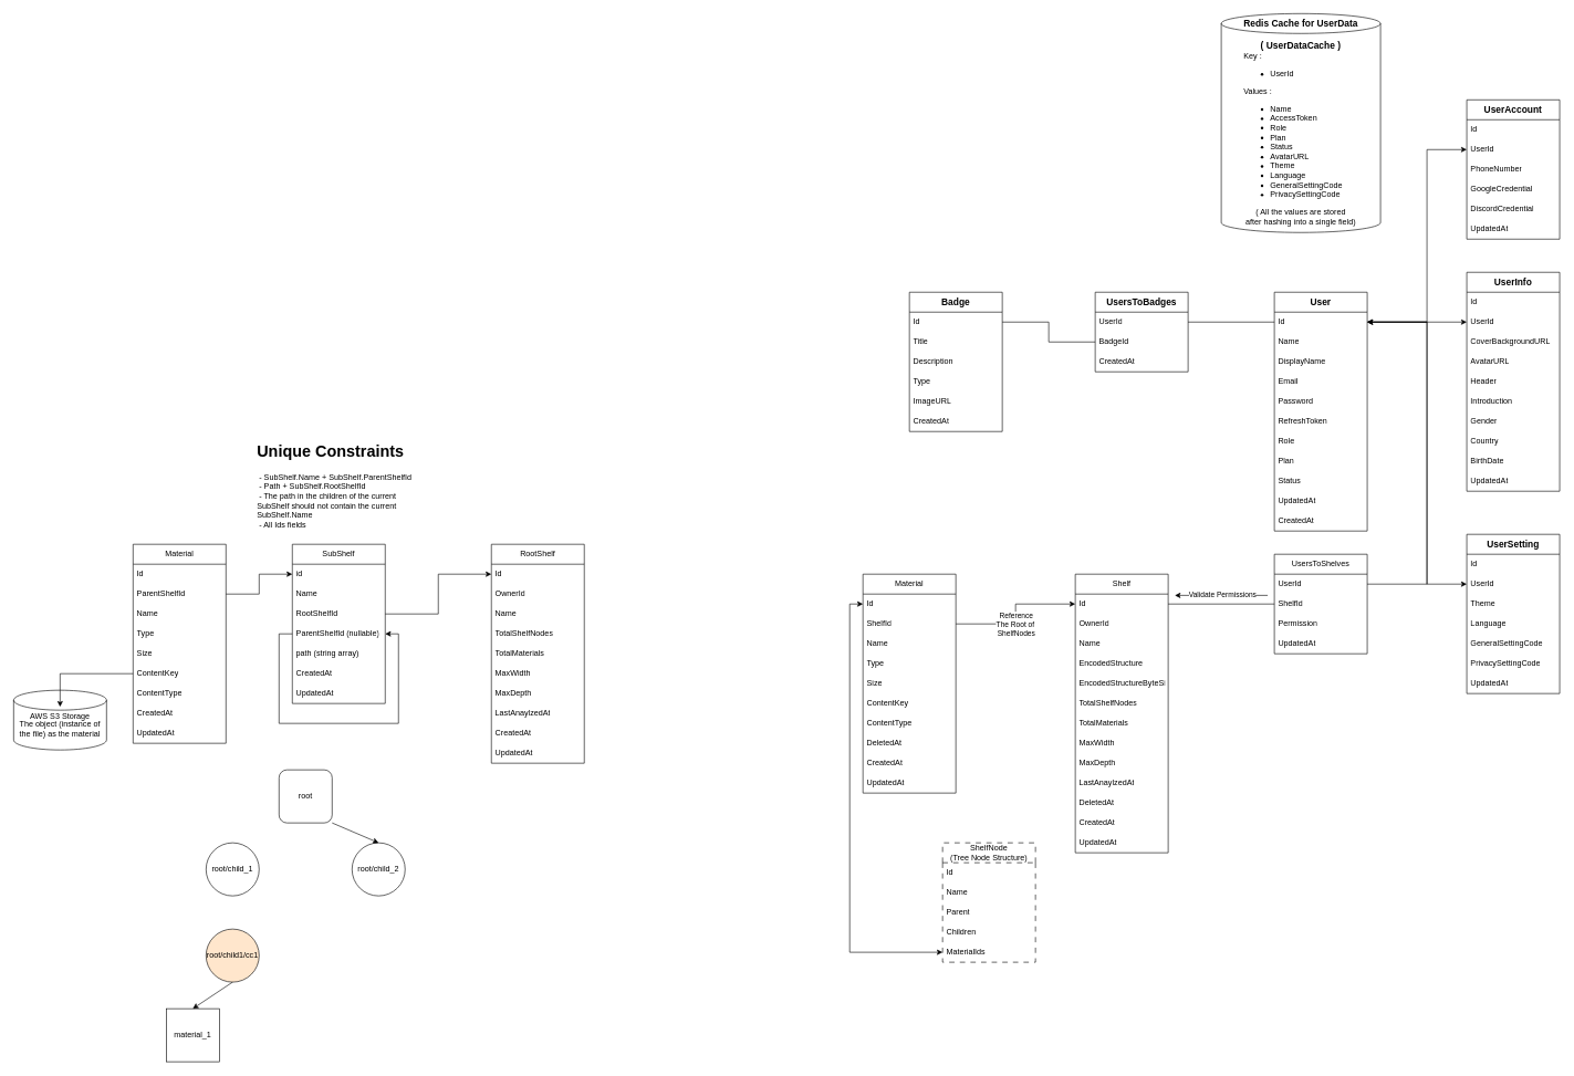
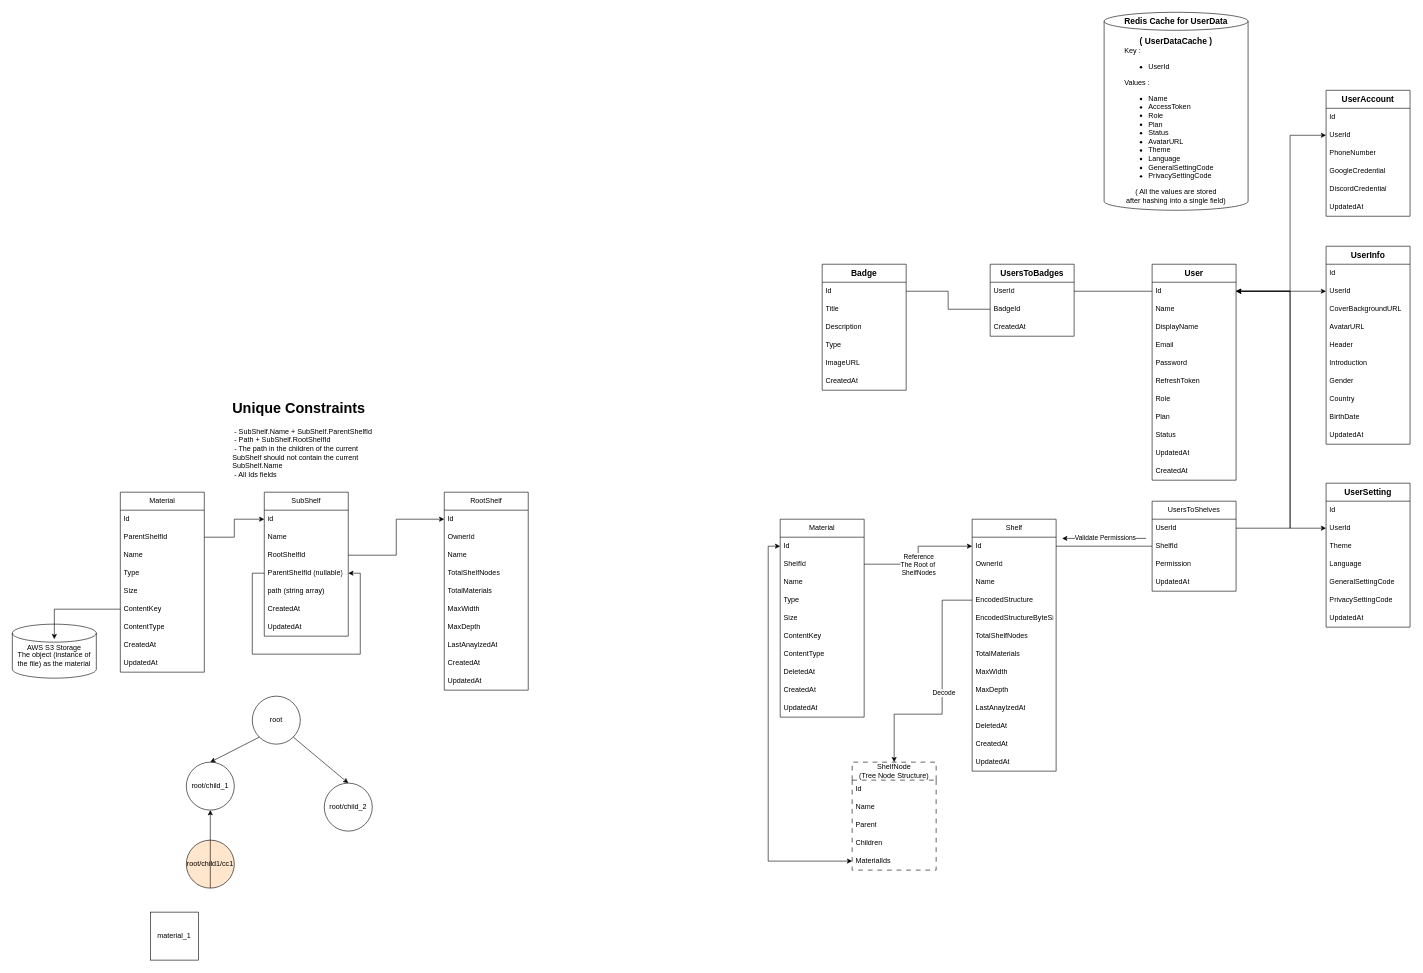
+ <mxCell id="77" style="edgeStyle=orthogonalEdgeStyle;rounded=0;orthogonalLoop=1;jettySize=auto;html=1;entryX=0.5;entryY=0;entryDx=0;entryDy=0;" parent="1" source="61" target="79" edge="1"><mxGeometry relative="1" as="geometry"><mxPoint x="1935" y="1180" as="targetPoint" /><Array as="points"><mxPoint x="1570" y="1000" /><mxPoint x="1570" y="1190" /><mxPoint x="1490" y="1190" /></Array></mxGeometry></mxCell>
+ <mxCell id="78" value="Decode" style="edgeLabel;html=1;align=center;verticalAlign=middle;resizable=0;points=[];" parent="77" vertex="1" connectable="0"><mxGeometry x="0.022" y="2" relative="1" as="geometry"><mxPoint as="offset" /></mxGeometry></mxCell>
- <mxCell id="134" value="root" style="whiteSpace=wrap;html=1;aspect=fixed;rounded=1;" vertex="1" parent="1"><mxGeometry x="420" y="1160" width="80" height="80" as="geometry" /></mxCell>
+ <mxCell id="134" value="root" style="ellipse;whiteSpace=wrap;html=1;aspect=fixed;" vertex="1" parent="1"><mxGeometry x="420" y="1160" width="80" height="80" as="geometry" /></mxCell>
+ <mxCell id="138" value="" style="endArrow=classic;html=1;rounded=0;entryX=0.5;entryY=0;entryDx=0;entryDy=0;exitX=0;exitY=1;exitDx=0;exitDy=0;" edge="1" parent="1" source="134" target="136"><mxGeometry width="50" height="50" relative="1" as="geometry"><mxPoint x="560" y="1410" as="sourcePoint" /><mxPoint x="610" y="1360" as="targetPoint" /></mxGeometry></mxCell>
- <mxCell id="135" value="root/child_2" style="ellipse;whiteSpace=wrap;html=1;aspect=fixed;" vertex="1" parent="1"><mxGeometry x="530" y="1270" width="80" height="80" as="geometry" /></mxCell>
+ <mxCell id="135" value="root/child_2" style="ellipse;whiteSpace=wrap;html=1;aspect=fixed;" vertex="1" parent="1"><mxGeometry x="540" y="1305" width="80" height="80" as="geometry" /></mxCell>
- <mxCell id="141" value="" style="endArrow=classic;html=1;rounded=0;exitX=0.5;exitY=1;exitDx=0;exitDy=0;entryX=0.5;entryY=0;entryDx=0;entryDy=0;" edge="1" parent="1" source="137" target="140"><mxGeometry width="50" height="50" relative="1" as="geometry"><mxPoint x="470" y="1490" as="sourcePoint" /><mxPoint x="520" y="1440" as="targetPoint" /></mxGeometry></mxCell>
+ <mxCell id="141" value="" style="endArrow=classic;html=1;rounded=0;exitX=0.5;exitY=1;exitDx=0;exitDy=0;" edge="1" parent="1" source="137" target="136"><mxGeometry width="50" height="50" relative="1" as="geometry"><mxPoint x="470" y="1490" as="sourcePoint" /><mxPoint x="520" y="1440" as="targetPoint" /></mxGeometry></mxCell>
